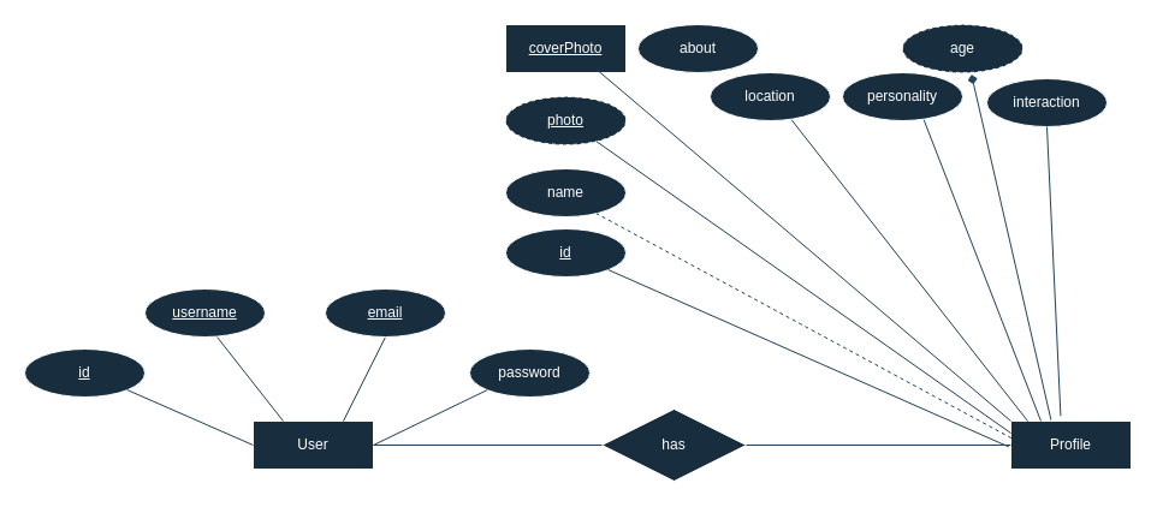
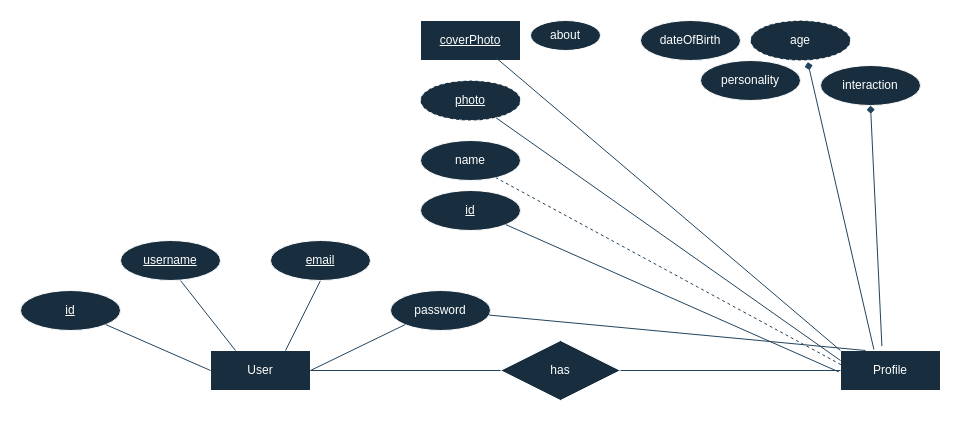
- <mxCell id="20" value="about" style="ellipse;whiteSpace=wrap;html=1;align=center;labelBackgroundColor=none;fillColor=#182E3E;strokeColor=#FFFFFF;fontColor=#FFFFFF;" vertex="1" parent="1"><mxGeometry x="530" y="20" width="100" height="40" as="geometry" /></mxCell>
+ <mxCell id="20" value="about" style="ellipse;whiteSpace=wrap;html=1;align=center;labelBackgroundColor=none;fillColor=#182E3E;strokeColor=#FFFFFF;fontColor=#FFFFFF;" vertex="1" parent="1"><mxGeometry x="530" y="20" width="70" height="30" as="geometry" /></mxCell>
+ <mxCell id="23" value="dateOfBirth" style="ellipse;whiteSpace=wrap;html=1;align=center;labelBackgroundColor=none;fillColor=#182E3E;strokeColor=#FFFFFF;fontColor=#FFFFFF;" vertex="1" parent="1"><mxGeometry x="640" y="20" width="100" height="40" as="geometry" /></mxCell>
- <mxCell id="21" value="location" style="ellipse;whiteSpace=wrap;html=1;align=center;labelBackgroundColor=none;fillColor=#182E3E;strokeColor=#FFFFFF;fontColor=#FFFFFF;" vertex="1" parent="1"><mxGeometry x="590" y="60" width="100" height="40" as="geometry" /></mxCell>
- <mxCell id="34" value="" style="endArrow=none;html=1;rounded=0;exitX=0.414;exitY=-0.108;exitDx=0;exitDy=0;entryX=0.5;entryY=1;entryDx=0;entryDy=0;labelBackgroundColor=none;strokeColor=#23445D;fontColor=default;exitPerimeter=0;" edge="1" target="33" parent="1" source="9"><mxGeometry relative="1" as="geometry"><mxPoint x="985" y="355" as="sourcePoint" /><mxPoint x="880" y="105" as="targetPoint" /></mxGeometry></mxCell>
+ <mxCell id="34" value="" style="endArrow=diamond;html=1;rounded=0;exitX=0.414;exitY=-0.108;exitDx=0;exitDy=0;entryX=0.5;entryY=1;entryDx=0;entryDy=0;labelBackgroundColor=none;strokeColor=#23445D;fontColor=default;exitPerimeter=0;" edge="1" target="33" parent="1" source="9"><mxGeometry relative="1" as="geometry"><mxPoint x="985" y="355" as="sourcePoint" /><mxPoint x="880" y="105" as="targetPoint" /></mxGeometry></mxCell>
- <mxCell id="22" value="" style="endArrow=none;html=1;rounded=0;exitX=0.141;exitY=0.003;exitDx=0;exitDy=0;exitPerimeter=0;entryX=0.677;entryY=0.983;entryDx=0;entryDy=0;entryPerimeter=0;labelBackgroundColor=none;strokeColor=#23445D;fontColor=default;" edge="1" target="21" parent="1" source="9"><mxGeometry relative="1" as="geometry"><mxPoint x="955" y="350" as="sourcePoint" /><mxPoint x="650" y="100" as="targetPoint" /></mxGeometry></mxCell>
- <mxCell id="25" value="" style="endArrow=none;html=1;rounded=0;exitX=0.25;exitY=0;exitDx=0;exitDy=0;entryX=0.677;entryY=0.983;entryDx=0;entryDy=0;entryPerimeter=0;labelBackgroundColor=none;strokeColor=#23445D;fontColor=default;" edge="1" target="24" parent="1" source="9"><mxGeometry relative="1" as="geometry"><mxPoint x="964" y="350" as="sourcePoint" /><mxPoint x="760" y="100" as="targetPoint" /></mxGeometry></mxCell>
+ <mxCell id="25" value="" style="endArrow=none;html=1;rounded=0;exitX=0.25;exitY=0;exitDx=0;exitDy=0;labelBackgroundColor=none;strokeColor=#23445D;fontColor=default;" edge="1" target="3" parent="1" source="9"><mxGeometry relative="1" as="geometry"><mxPoint x="964" y="350" as="sourcePoint" /><mxPoint x="760" y="100" as="targetPoint" /></mxGeometry></mxCell>
